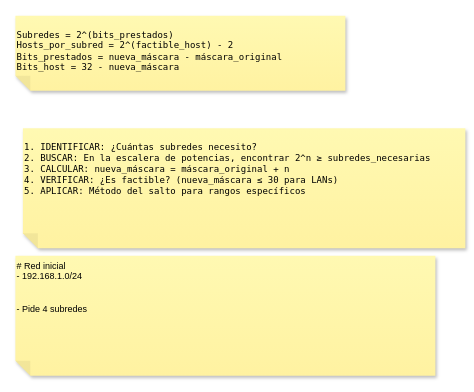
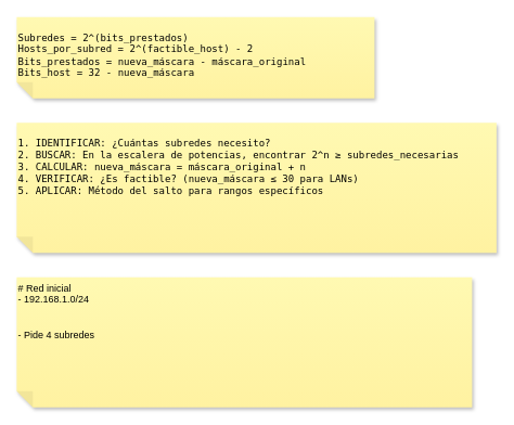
- <mxCell id="3" value="&lt;pre data-language=&quot;plaintext&quot;&gt;&lt;code&gt;&lt;div class=&quot;ec-line&quot;&gt;&lt;div class=&quot;code&quot;&gt;&lt;span style=&quot;--0:#d6deeb;--1:#403f53&quot;&gt;1. IDENTIFICAR: ¿Cuántas subredes necesito?&lt;/span&gt;&lt;/div&gt;&lt;/div&gt;&lt;div class=&quot;ec-line&quot;&gt;&lt;div class=&quot;code&quot;&gt;&lt;span style=&quot;--0:#d6deeb;--1:#403f53&quot;&gt;2. BUSCAR: En la escalera de potencias, encontrar 2^n ≥ subredes_necesarias&lt;/span&gt;&lt;/div&gt;&lt;/div&gt;&lt;div class=&quot;ec-line&quot;&gt;&lt;div class=&quot;code&quot;&gt;&lt;span style=&quot;--0:#d6deeb;--1:#403f53&quot;&gt;3. CALCULAR: nueva_máscara = máscara_original + n&lt;/span&gt;&lt;/div&gt;&lt;/div&gt;&lt;div class=&quot;ec-line&quot;&gt;&lt;div class=&quot;code&quot;&gt;&lt;span style=&quot;--0:#d6deeb;--1:#403f53&quot;&gt;4. VERIFICAR: ¿Es factible? (nueva_máscara ≤ 30 para LANs)&lt;/span&gt;&lt;/div&gt;&lt;/div&gt;&lt;div class=&quot;ec-line&quot;&gt;&lt;div class=&quot;code&quot; style=&quot;&quot;&gt;&lt;span style=&quot;--0:#d6deeb;--1:#403f53&quot;&gt;5. APLICAR: Método del salto para rangos específicos&lt;/span&gt;&lt;/div&gt;&lt;/div&gt;&lt;/code&gt;&lt;/pre&gt;" style="shape=note;whiteSpace=wrap;html=1;backgroundOutline=1;fontColor=#000000;darkOpacity=0.05;fillColor=#FFF9B2;strokeColor=none;fillStyle=solid;direction=west;gradientDirection=north;gradientColor=#FFF2A1;shadow=1;size=20;pointerEvents=1;verticalAlign=top;align=left;" vertex="1" parent="1"><mxGeometry x="30" y="170" width="590" height="160" as="geometry" /></mxCell>
+ <mxCell id="3" value="&lt;pre data-language=&quot;plaintext&quot;&gt;&lt;code&gt;&lt;div class=&quot;ec-line&quot;&gt;&lt;div class=&quot;code&quot;&gt;&lt;span style=&quot;--0:#d6deeb;--1:#403f53&quot;&gt;1. IDENTIFICAR: ¿Cuántas subredes necesito?&lt;/span&gt;&lt;/div&gt;&lt;/div&gt;&lt;div class=&quot;ec-line&quot;&gt;&lt;div class=&quot;code&quot;&gt;&lt;span style=&quot;--0:#d6deeb;--1:#403f53&quot;&gt;2. BUSCAR: En la escalera de potencias, encontrar 2^n ≥ subredes_necesarias&lt;/span&gt;&lt;/div&gt;&lt;/div&gt;&lt;div class=&quot;ec-line&quot;&gt;&lt;div class=&quot;code&quot;&gt;&lt;span style=&quot;--0:#d6deeb;--1:#403f53&quot;&gt;3. CALCULAR: nueva_máscara = máscara_original + n&lt;/span&gt;&lt;/div&gt;&lt;/div&gt;&lt;div class=&quot;ec-line&quot;&gt;&lt;div class=&quot;code&quot;&gt;&lt;span style=&quot;--0:#d6deeb;--1:#403f53&quot;&gt;4. VERIFICAR: ¿Es factible? (nueva_máscara ≤ 30 para LANs)&lt;/span&gt;&lt;/div&gt;&lt;/div&gt;&lt;div class=&quot;ec-line&quot;&gt;&lt;div class=&quot;code&quot; style=&quot;&quot;&gt;&lt;span style=&quot;--0:#d6deeb;--1:#403f53&quot;&gt;5. APLICAR: Método del salto para rangos específicos&lt;/span&gt;&lt;/div&gt;&lt;/div&gt;&lt;/code&gt;&lt;/pre&gt;" style="shape=note;whiteSpace=wrap;html=1;backgroundOutline=1;fontColor=#000000;darkOpacity=0.05;fillColor=#FFF9B2;strokeColor=none;fillStyle=solid;direction=west;gradientDirection=north;gradientColor=#FFF2A1;shadow=1;size=20;pointerEvents=1;verticalAlign=top;align=left;" vertex="1" parent="1"><mxGeometry x="20" y="150" width="590" height="160" as="geometry" /></mxCell>
